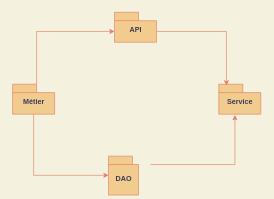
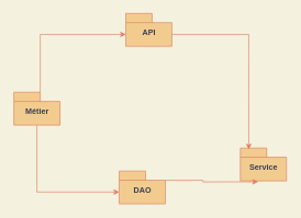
- <mxCell id="2" value="Service" style="shape=folder;fontStyle=1;spacingTop=10;tabWidth=40;tabHeight=14;tabPosition=left;html=1;fillColor=#F2CC8F;strokeColor=#E07A5F;fontColor=#393C56;" parent="1" vertex="1"><mxGeometry x="364" y="140" width="70" height="50" as="geometry" /></mxCell>
+ <mxCell id="2" value="Service" style="shape=folder;fontStyle=1;spacingTop=10;tabWidth=40;tabHeight=14;tabPosition=left;html=1;fillColor=#F2CC8F;strokeColor=#E07A5F;fontColor=#393C56;" parent="1" vertex="1"><mxGeometry x="364" y="225" width="70" height="50" as="geometry" /></mxCell>
- <mxCell id="9" value="DAO" style="shape=folder;fontStyle=1;spacingTop=10;tabWidth=40;tabHeight=14;tabPosition=left;html=1;fillColor=#F2CC8F;strokeColor=#E07A5F;fontColor=#393C56;" parent="1" vertex="1"><mxGeometry x="180" y="260" width="50" height="65" as="geometry" /></mxCell>
+ <mxCell id="9" value="DAO" style="shape=folder;fontStyle=1;spacingTop=10;tabWidth=40;tabHeight=14;tabPosition=left;html=1;fillColor=#F2CC8F;strokeColor=#E07A5F;fontColor=#393C56;" parent="1" vertex="1"><mxGeometry x="180" y="260" width="70" height="50" as="geometry" /></mxCell>
